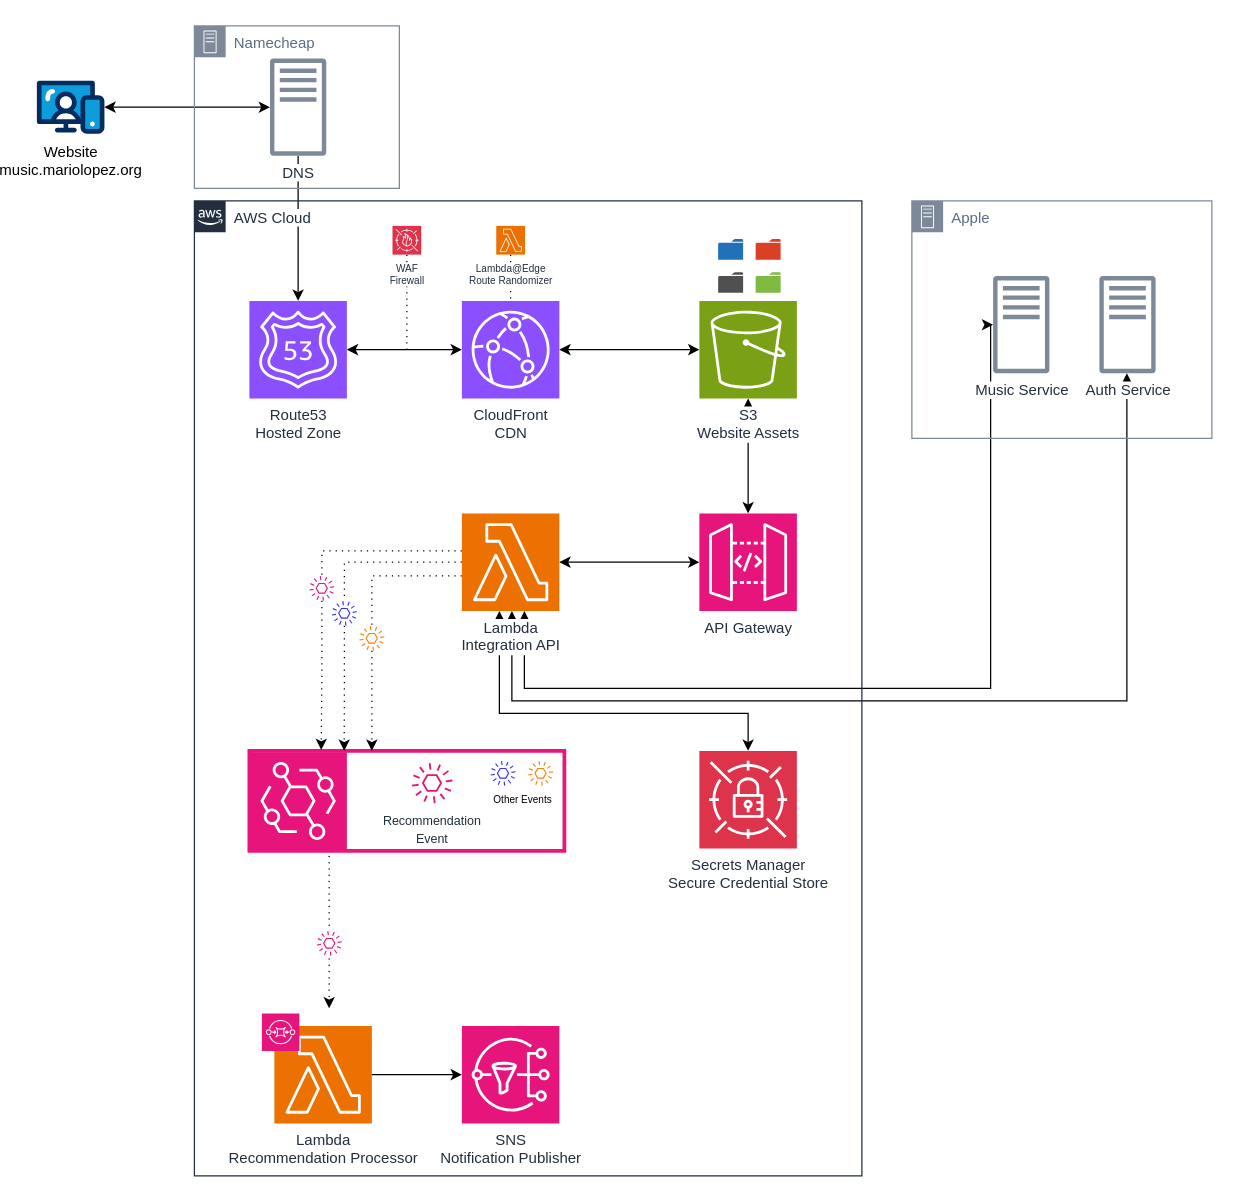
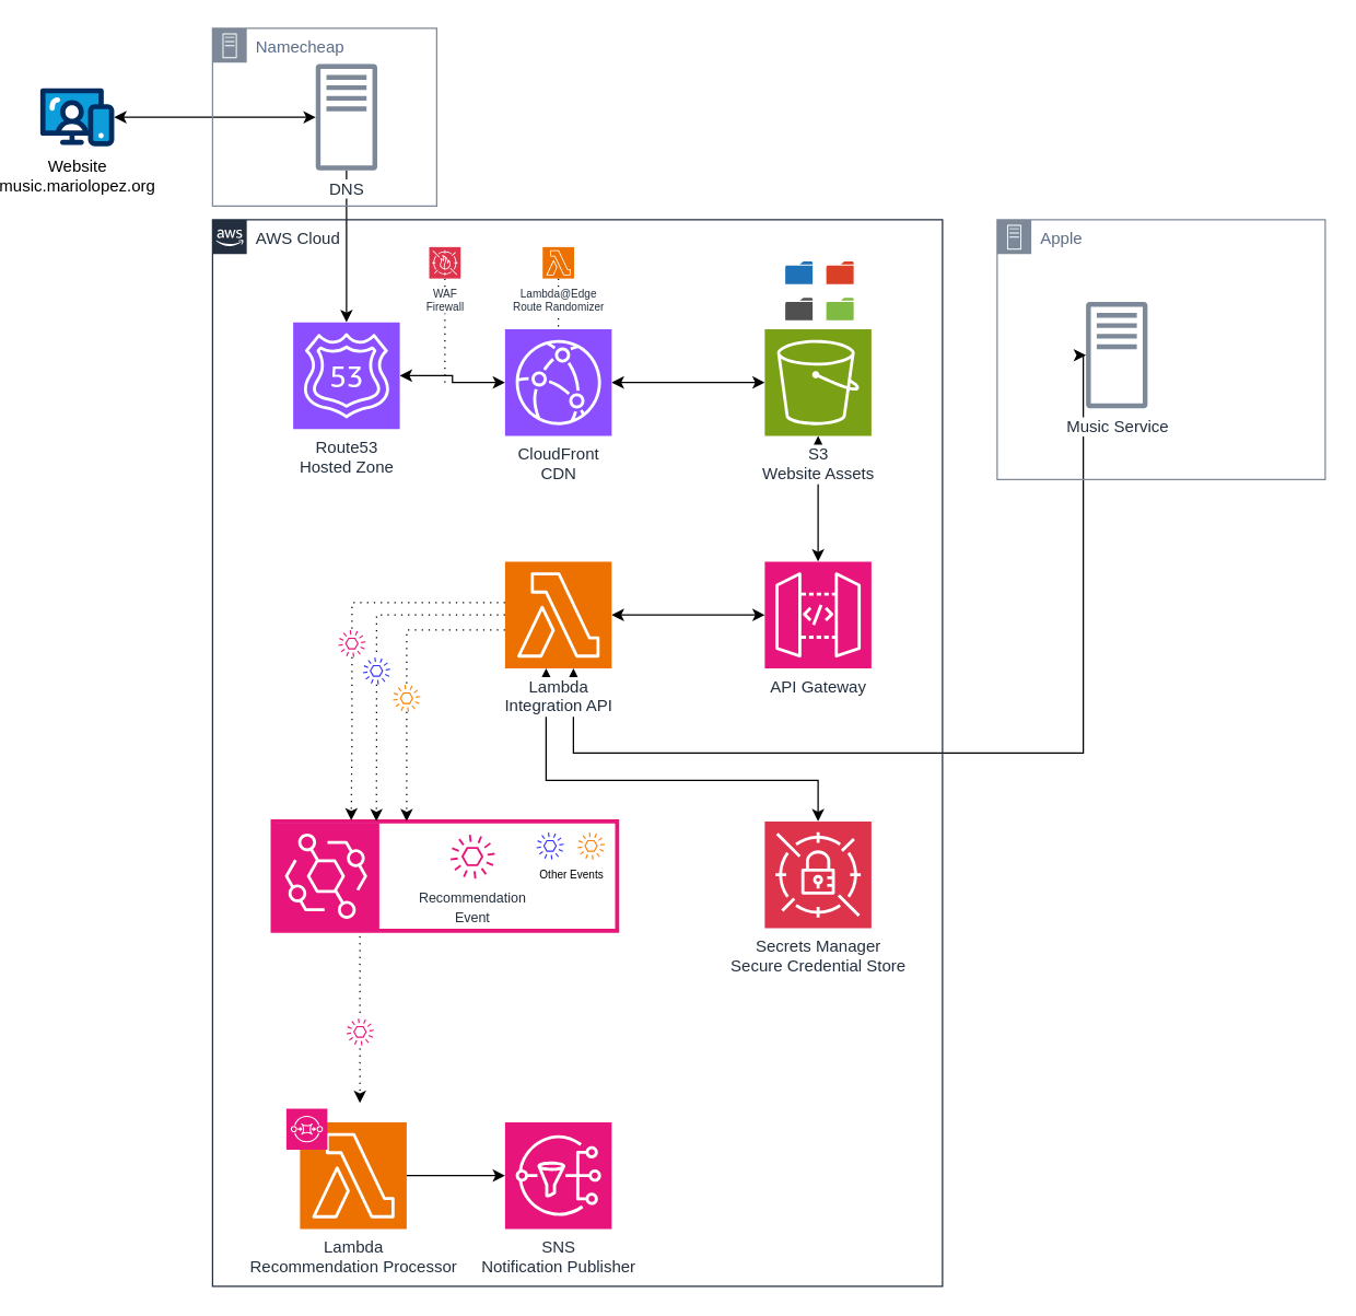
- <mxCell id="56" value="DNS" style="sketch=0;outlineConnect=0;fontColor=#232F3E;gradientColor=none;fillColor=#7d8998;strokeColor=none;dashed=0;verticalLabelPosition=bottom;verticalAlign=top;align=center;html=1;fontSize=12;fontStyle=0;aspect=fixed;pointerEvents=1;shape=mxgraph.aws4.traditional_server;labelBackgroundColor=default;" vertex="1" parent="1"><mxGeometry x="206.5" y="46" width="45" height="78" as="geometry" /></mxCell>
+ <mxCell id="56" value="DNS" style="sketch=0;outlineConnect=0;fontColor=#232F3E;gradientColor=none;fillColor=#7d8998;strokeColor=none;dashed=0;verticalLabelPosition=bottom;verticalAlign=top;align=center;html=1;fontSize=12;fontStyle=0;aspect=fixed;pointerEvents=1;shape=mxgraph.aws4.traditional_server;labelBackgroundColor=default;" vertex="1" parent="1"><mxGeometry x="221.5" y="46" width="45" height="78" as="geometry" /></mxCell>
- <mxCell id="41" value="Auth Service" style="sketch=0;outlineConnect=0;fontColor=#232F3E;gradientColor=none;fillColor=#7d8998;strokeColor=none;dashed=0;verticalLabelPosition=bottom;verticalAlign=top;align=center;html=1;fontSize=12;fontStyle=0;aspect=fixed;pointerEvents=1;shape=mxgraph.aws4.traditional_server;labelBackgroundColor=default;" parent="39" vertex="1"><mxGeometry x="150" y="60" width="45" height="78" as="geometry" /></mxCell>
- <mxCell id="11" value="Route53&lt;br&gt;Hosted Zone" style="sketch=0;points=[[0,0,0],[0.25,0,0],[0.5,0,0],[0.75,0,0],[1,0,0],[0,1,0],[0.25,1,0],[0.5,1,0],[0.75,1,0],[1,1,0],[0,0.25,0],[0,0.5,0],[0,0.75,0],[1,0.25,0],[1,0.5,0],[1,0.75,0]];outlineConnect=0;fontColor=#232F3E;fillColor=#8C4FFF;strokeColor=#ffffff;dashed=0;verticalLabelPosition=bottom;verticalAlign=top;align=center;html=1;fontSize=12;fontStyle=0;aspect=fixed;shape=mxgraph.aws4.resourceIcon;resIcon=mxgraph.aws4.route_53;" parent="1" vertex="1"><mxGeometry x="190" y="240" width="78" height="78" as="geometry" /></mxCell>
+ <mxCell id="11" value="Route53&lt;br&gt;Hosted Zone" style="sketch=0;points=[[0,0,0],[0.25,0,0],[0.5,0,0],[0.75,0,0],[1,0,0],[0,1,0],[0.25,1,0],[0.5,1,0],[0.75,1,0],[1,1,0],[0,0.25,0],[0,0.5,0],[0,0.75,0],[1,0.25,0],[1,0.5,0],[1,0.75,0]];outlineConnect=0;fontColor=#232F3E;fillColor=#8C4FFF;strokeColor=#ffffff;dashed=0;verticalLabelPosition=bottom;verticalAlign=top;align=center;html=1;fontSize=12;fontStyle=0;aspect=fixed;shape=mxgraph.aws4.resourceIcon;resIcon=mxgraph.aws4.route_53;" parent="1" vertex="1"><mxGeometry x="205" y="235" width="78" height="78" as="geometry" /></mxCell>
- <mxCell id="4" style="edgeStyle=orthogonalEdgeStyle;rounded=0;orthogonalLoop=1;jettySize=auto;html=1;startArrow=classic;startFill=1;" parent="1" source="24" target="41" edge="1"><mxGeometry relative="1" as="geometry"><Array as="points"><mxPoint x="400" y="560" /><mxPoint x="892" y="560" /></Array></mxGeometry></mxCell>
